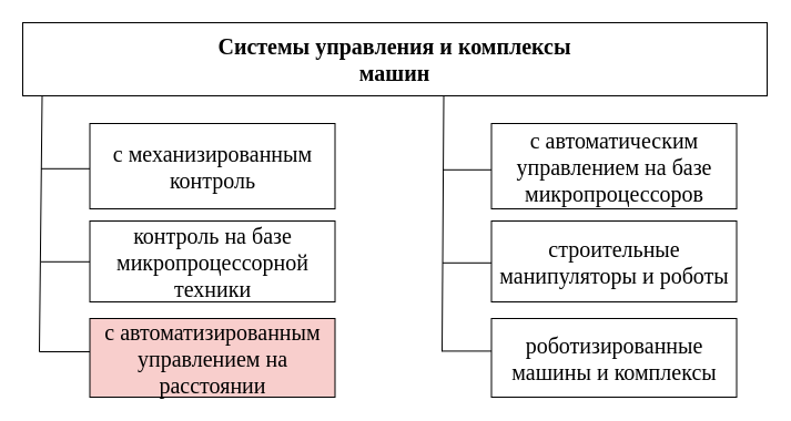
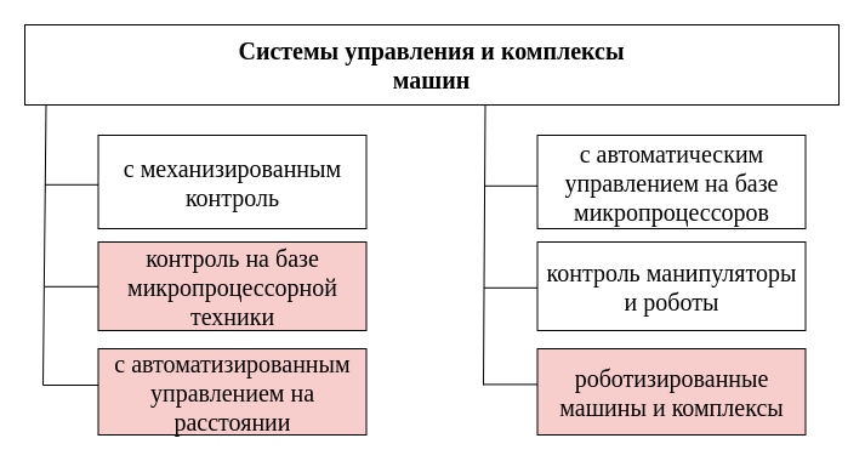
- <mxCell id="11" value="контроль на базе микропроцессорной техники" style="rounded=0;whiteSpace=wrap;html=1;fontSize=20;fontFamily=Times New Roman;" vertex="1" parent="1"><mxGeometry x="80.5" y="199" width="221" height="73" as="geometry" /></mxCell>
+ <mxCell id="11" value="контроль на базе микропроцессорной техники" style="rounded=0;whiteSpace=wrap;html=1;fontSize=20;fontFamily=Times New Roman;fillColor=#f8cecc;" vertex="1" parent="1"><mxGeometry x="80.5" y="199" width="221" height="73" as="geometry" /></mxCell>
- <mxCell id="4" value="строительные манипуляторы и роботы" style="rounded=0;whiteSpace=wrap;html=1;fontSize=20;fontFamily=Times New Roman;" vertex="1" parent="1"><mxGeometry x="442.5" y="199" width="221" height="73" as="geometry" /></mxCell>
+ <mxCell id="4" value="контроль манипуляторы и роботы" style="rounded=0;whiteSpace=wrap;html=1;fontSize=20;fontFamily=Times New Roman;" vertex="1" parent="1"><mxGeometry x="442.5" y="199" width="221" height="73" as="geometry" /></mxCell>
- <mxCell id="5" value="роботизированные машины и комплексы" style="rounded=0;whiteSpace=wrap;html=1;fontSize=20;fontFamily=Times New Roman;" vertex="1" parent="1"><mxGeometry x="442.5" y="287" width="221" height="71" as="geometry" /></mxCell>
+ <mxCell id="5" value="роботизированные машины и комплексы" style="rounded=0;whiteSpace=wrap;html=1;fontSize=20;fontFamily=Times New Roman;fillColor=#f8cecc;" vertex="1" parent="1"><mxGeometry x="442.5" y="287" width="221" height="71" as="geometry" /></mxCell>
